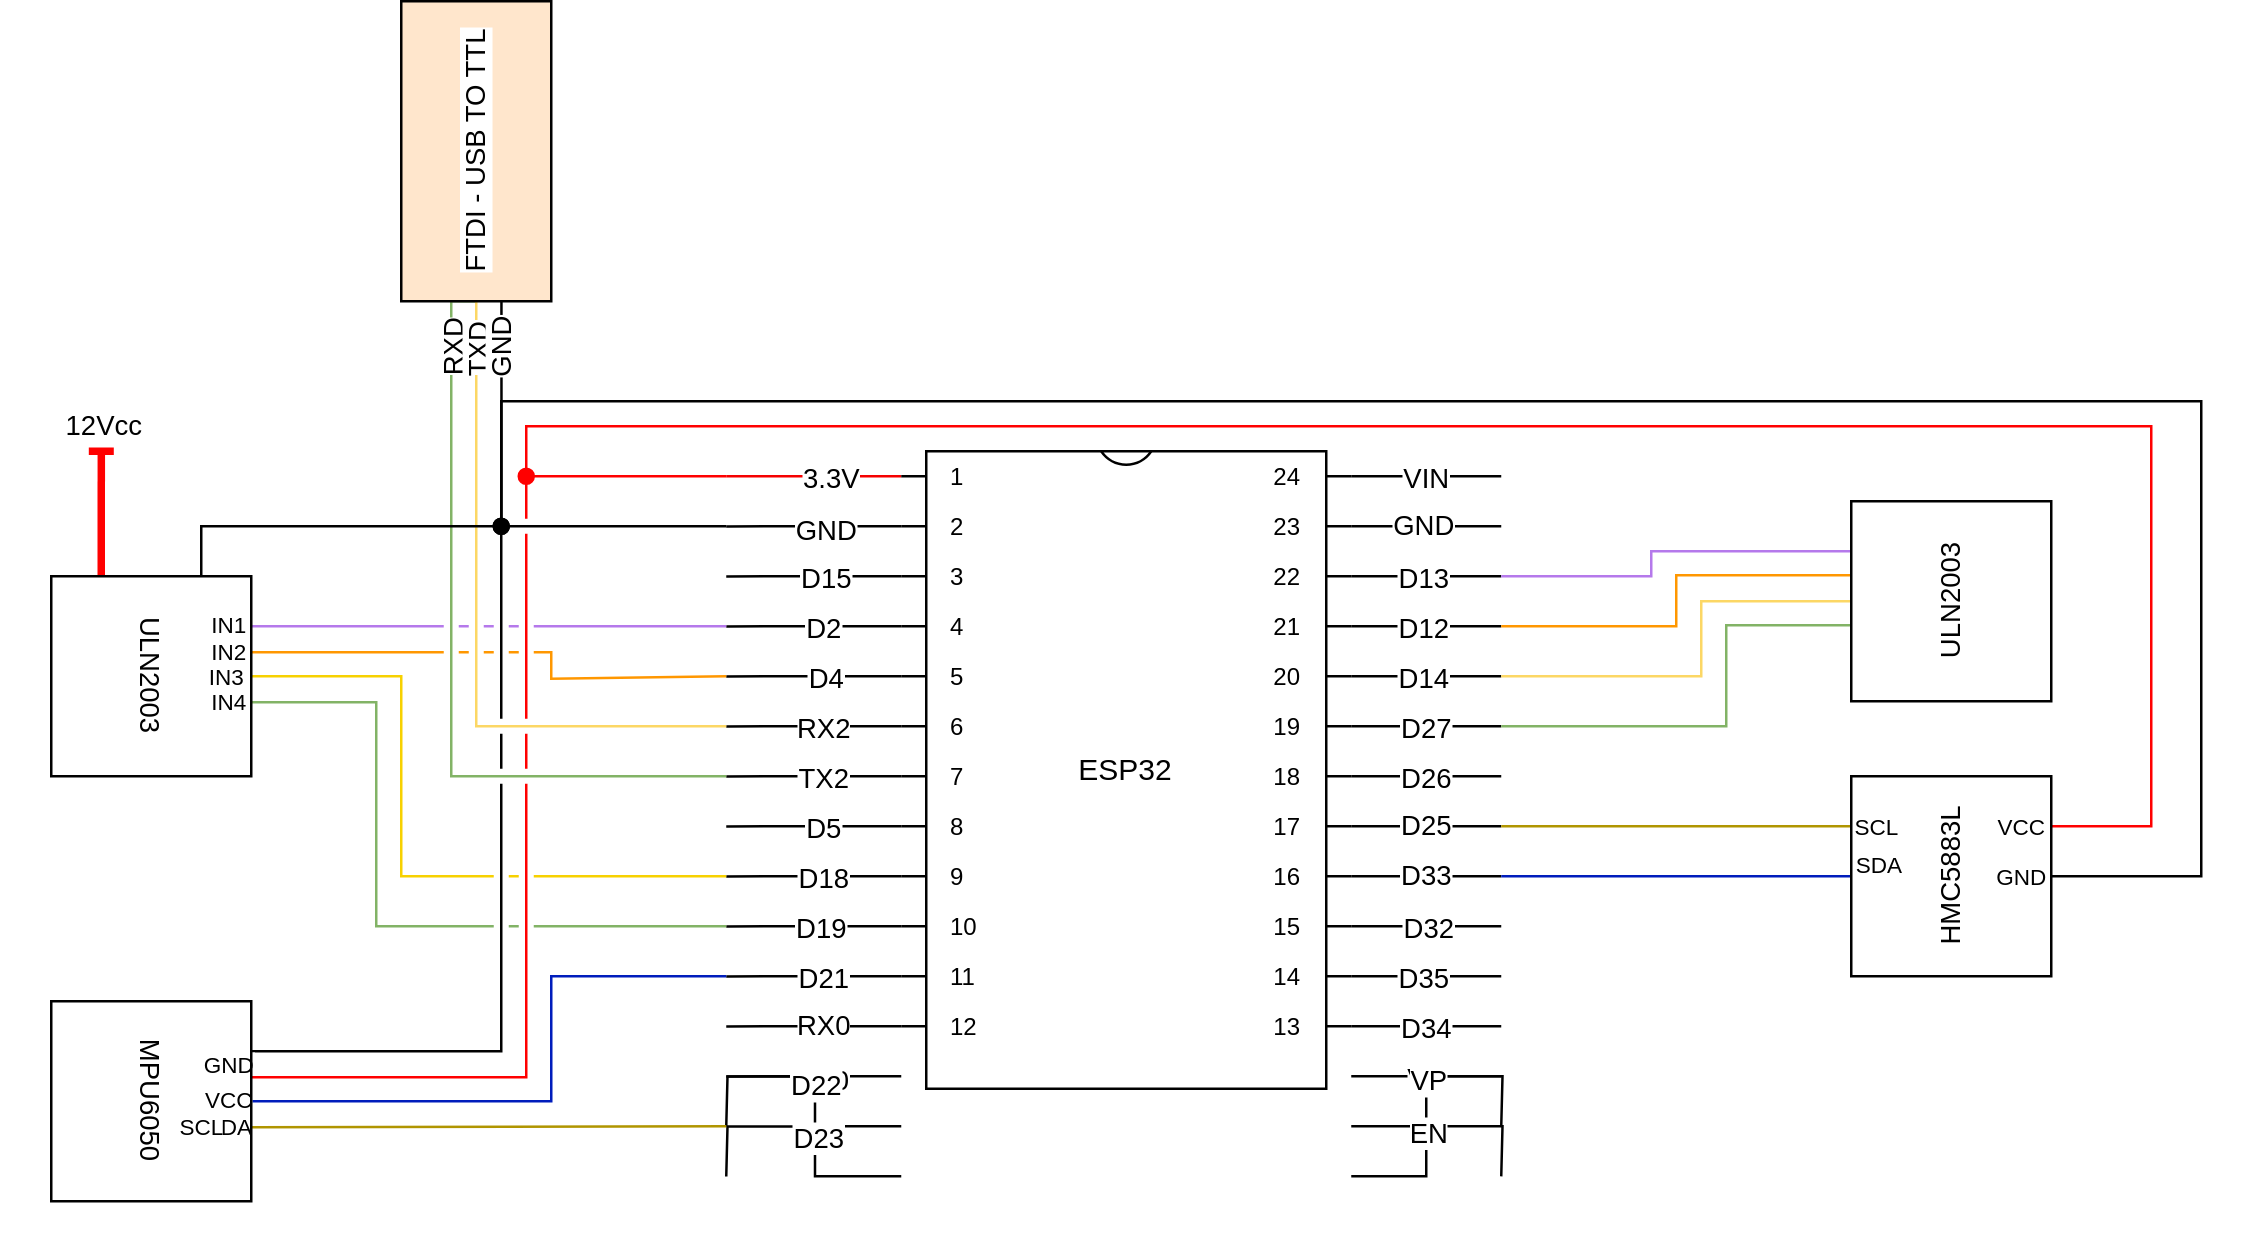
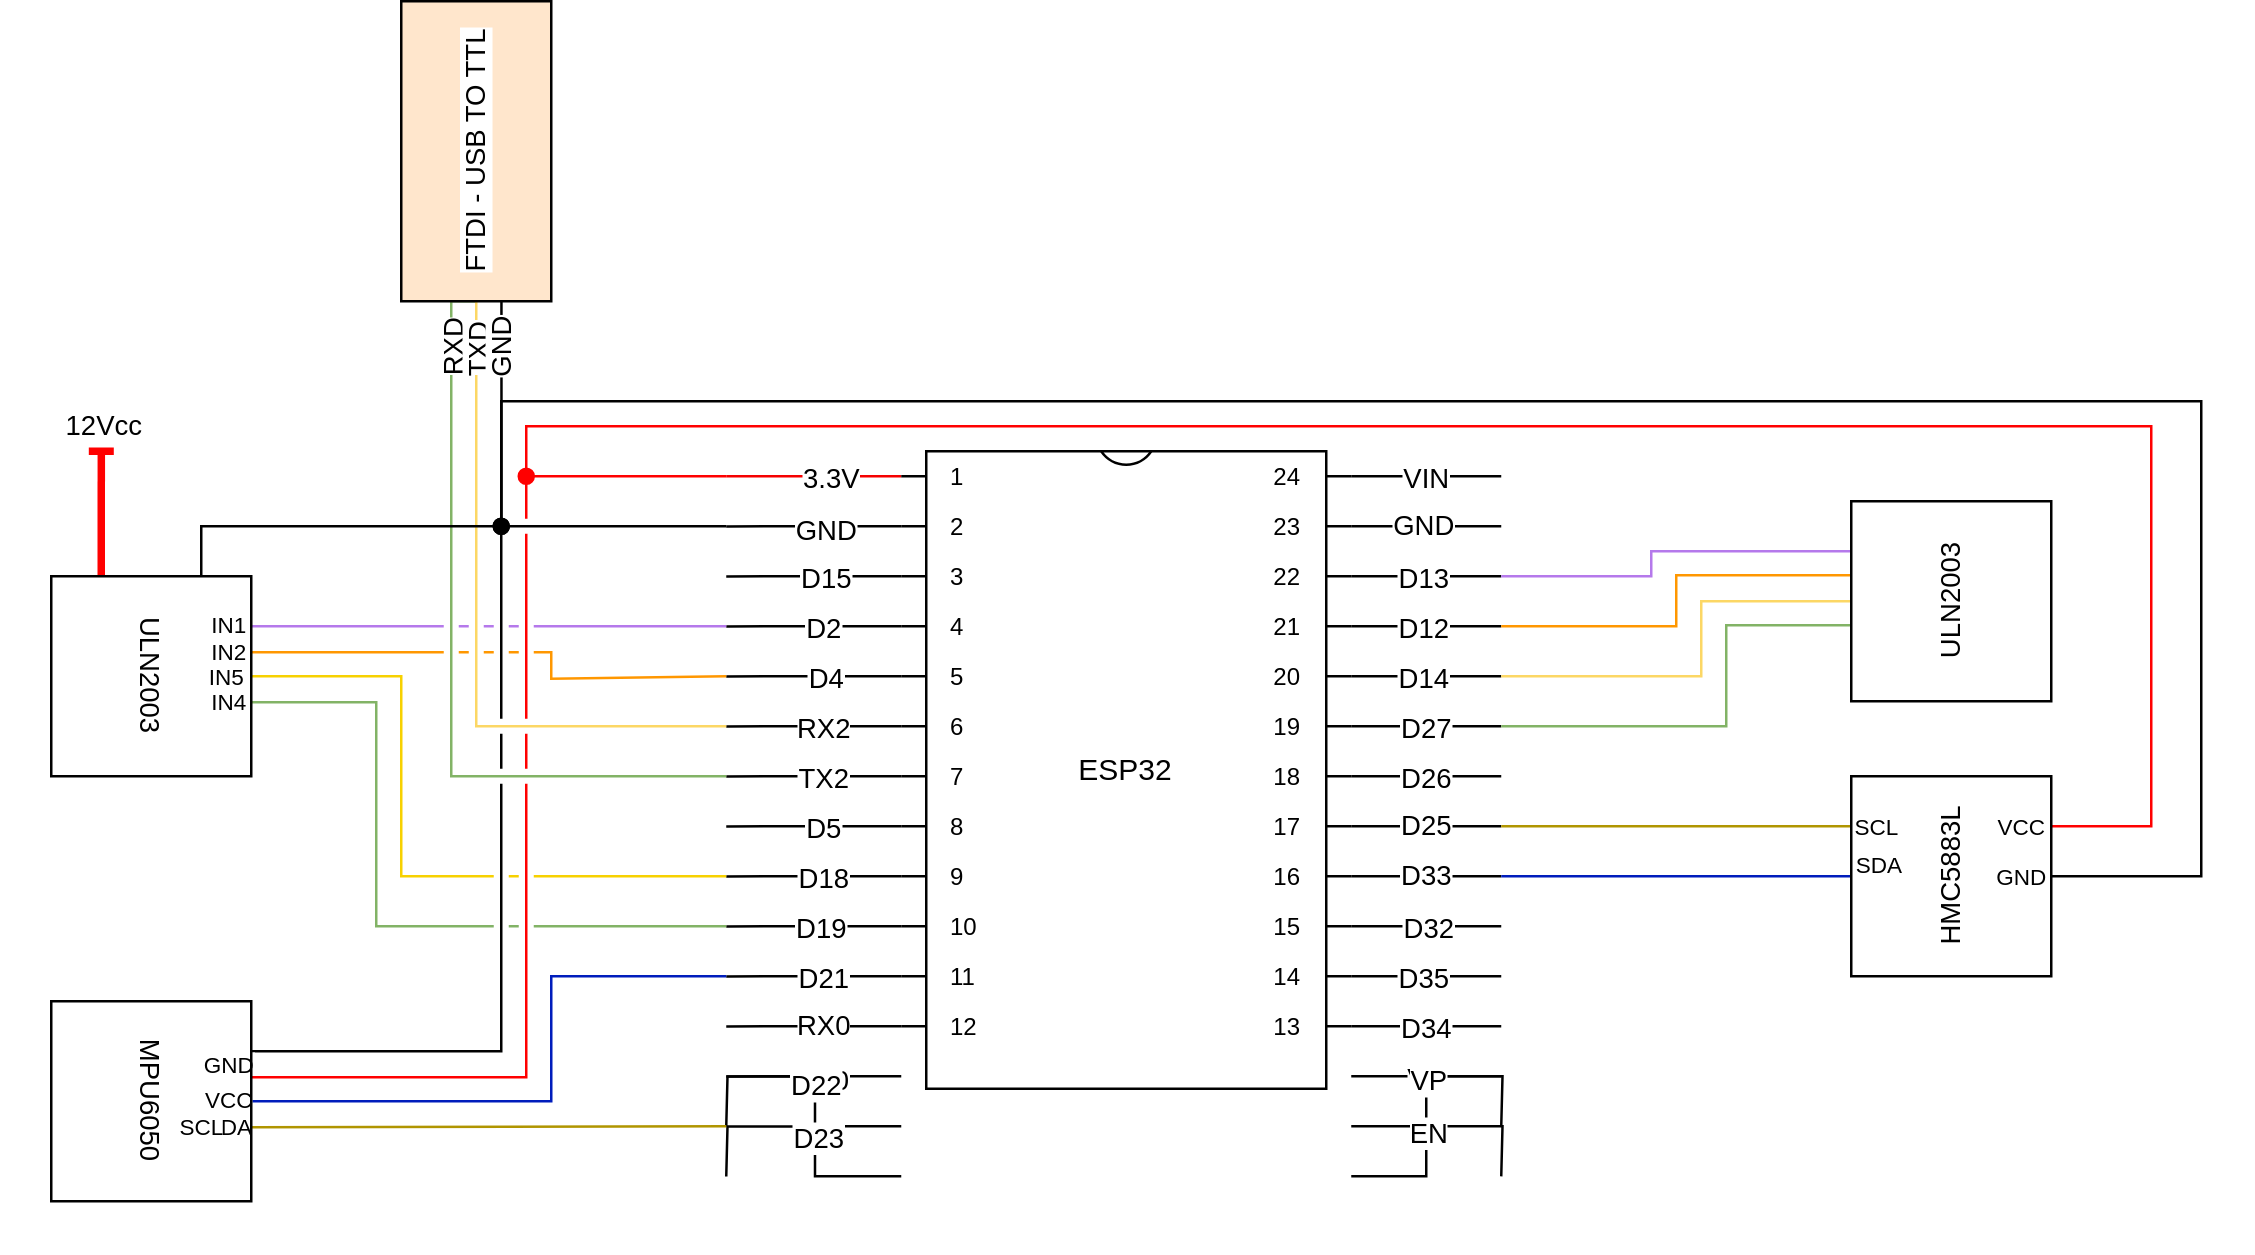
- <mxCell id="95" value="IN3" style="edgeLabel;html=1;align=center;verticalAlign=middle;resizable=0;points=[];fontFamily=Helvetica;fontSize=9;fontColor=default;labelBackgroundColor=default;" parent="1" vertex="1" connectable="0"><mxGeometry x="89.997" y="260" as="geometry" /></mxCell>
+ <mxCell id="95" value="IN5" style="edgeLabel;html=1;align=center;verticalAlign=middle;resizable=0;points=[];fontFamily=Helvetica;fontSize=9;fontColor=default;labelBackgroundColor=default;" parent="1" vertex="1" connectable="0"><mxGeometry x="89.997" y="260" as="geometry" /></mxCell>
